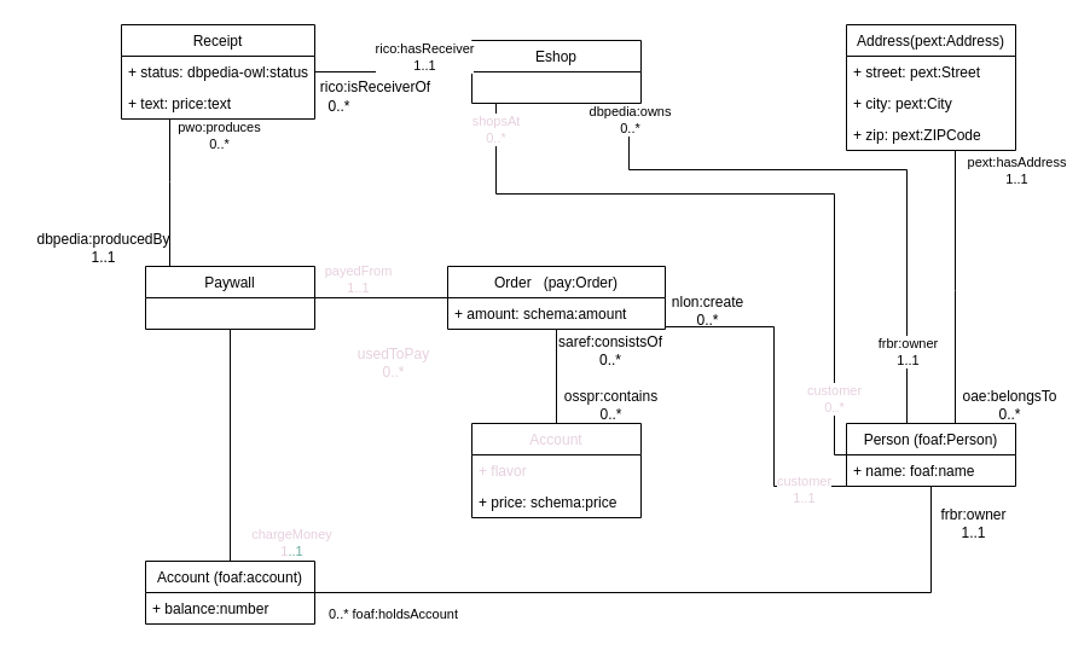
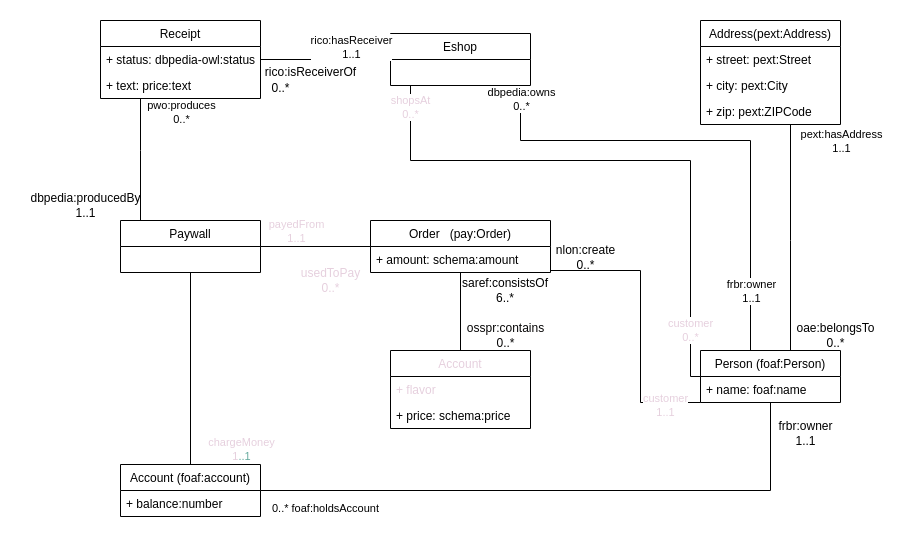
- <mxCell id="47" value="saref:consistsOf&lt;br&gt;0..*" style="text;html=1;strokeColor=none;fillColor=none;align=center;verticalAlign=middle;whiteSpace=wrap;rounded=0;" vertex="1" parent="1"><mxGeometry x="485" y="280" width="40" height="20" as="geometry" /></mxCell>
+ <mxCell id="47" value="saref:consistsOf&lt;br&gt;6..*" style="text;html=1;strokeColor=none;fillColor=none;align=center;verticalAlign=middle;whiteSpace=wrap;rounded=0;" vertex="1" parent="1"><mxGeometry x="485" y="280" width="40" height="20" as="geometry" /></mxCell>
- <mxCell id="43" value="&lt;div&gt;&lt;font color=&quot;#E6D0DE&quot;&gt;usedToPay&lt;/font&gt;&lt;/div&gt;&lt;div&gt;&lt;font color=&quot;#E6D0DE&quot;&gt;0..*&lt;br&gt;&lt;/font&gt;&lt;/div&gt;" style="text;html=1;align=center;verticalAlign=middle;resizable=0;points=[];autosize=1;strokeColor=none;" parent="1" vertex="1"><mxGeometry x="290" y="285" width="70" height="30" as="geometry" /></mxCell>
+ <mxCell id="43" value="&lt;div&gt;&lt;font color=&quot;#E6D0DE&quot;&gt;usedToPay&lt;/font&gt;&lt;/div&gt;&lt;div&gt;&lt;font color=&quot;#E6D0DE&quot;&gt;0..*&lt;br&gt;&lt;/font&gt;&lt;/div&gt;" style="text;html=1;align=center;verticalAlign=middle;resizable=0;points=[];autosize=1;strokeColor=none;" parent="1" vertex="1"><mxGeometry x="295" y="265" width="70" height="30" as="geometry" /></mxCell>
